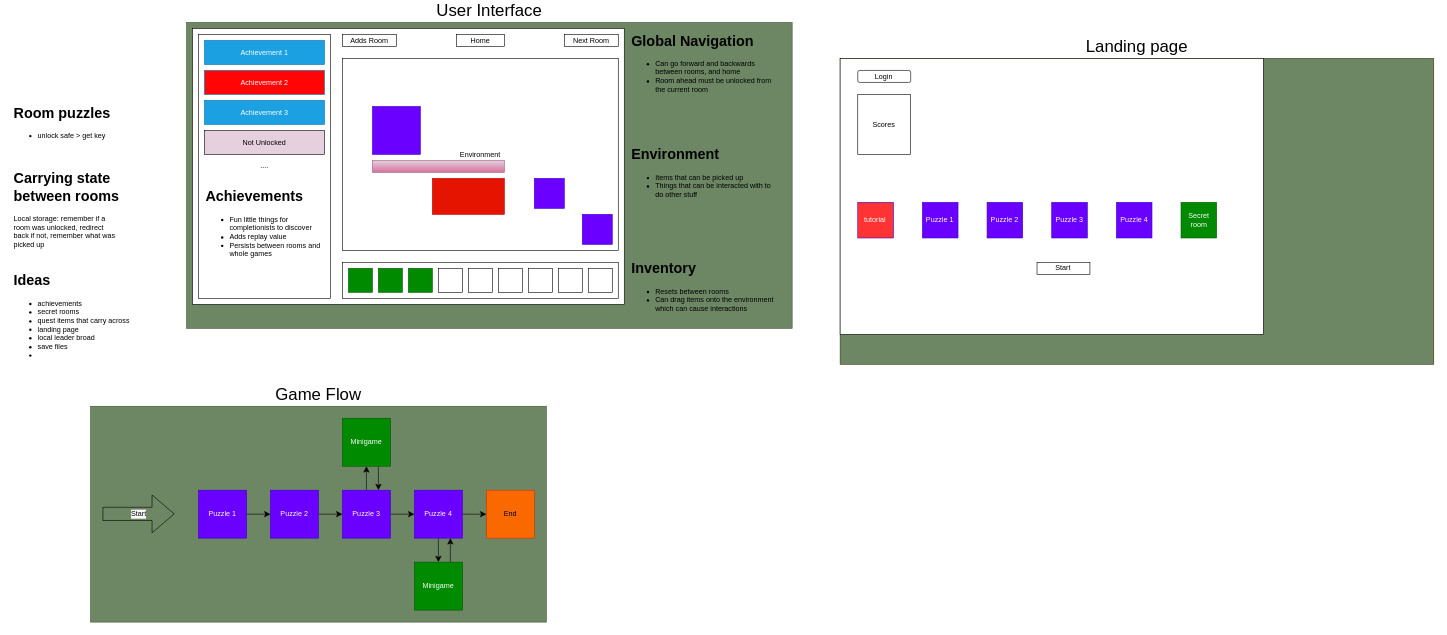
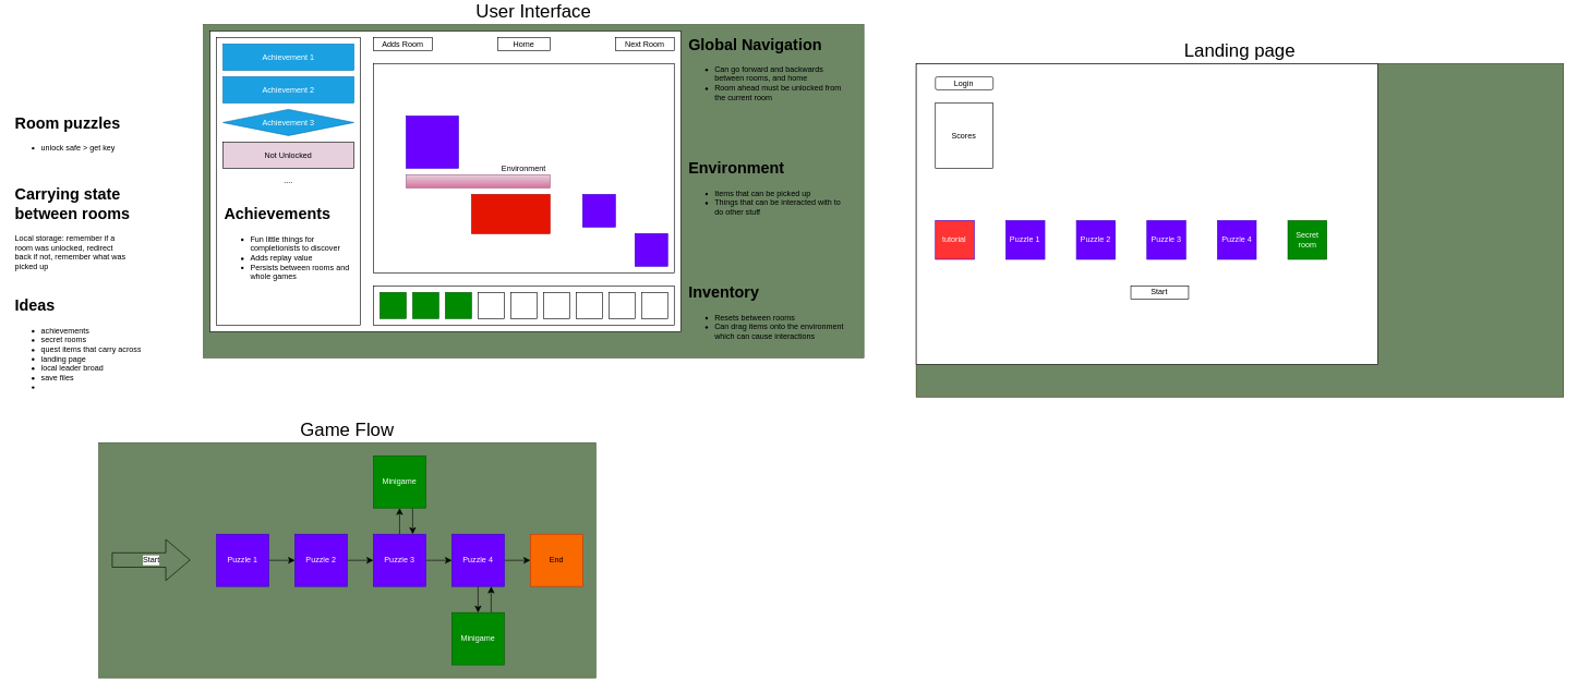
- <mxCell id="32" value="Achievement 2" style="rounded=0;whiteSpace=wrap;html=1;fillColor=#ff0505;strokeColor=#006EAF;fontColor=#ffffff;" parent="5" vertex="1"><mxGeometry x="30" y="80" width="200" height="40" as="geometry" /></mxCell>
+ <mxCell id="32" value="Achievement 2" style="rounded=0;whiteSpace=wrap;html=1;fillColor=#1ba1e2;strokeColor=#006EAF;fontColor=#ffffff;" parent="5" vertex="1"><mxGeometry x="30" y="80" width="200" height="40" as="geometry" /></mxCell>
- <mxCell id="33" value="Achievement 3" style="rounded=0;whiteSpace=wrap;html=1;fillColor=#1ba1e2;strokeColor=#006EAF;fontColor=#ffffff;" parent="5" vertex="1"><mxGeometry x="30" y="130" width="200" height="40" as="geometry" /></mxCell>
+ <mxCell id="33" value="Achievement 3" style="rhombus;whiteSpace=wrap;html=1;fillColor=#1ba1e2;strokeColor=#006EAF;fontColor=#ffffff;" parent="5" vertex="1"><mxGeometry x="30" y="130" width="200" height="40" as="geometry" /></mxCell>
